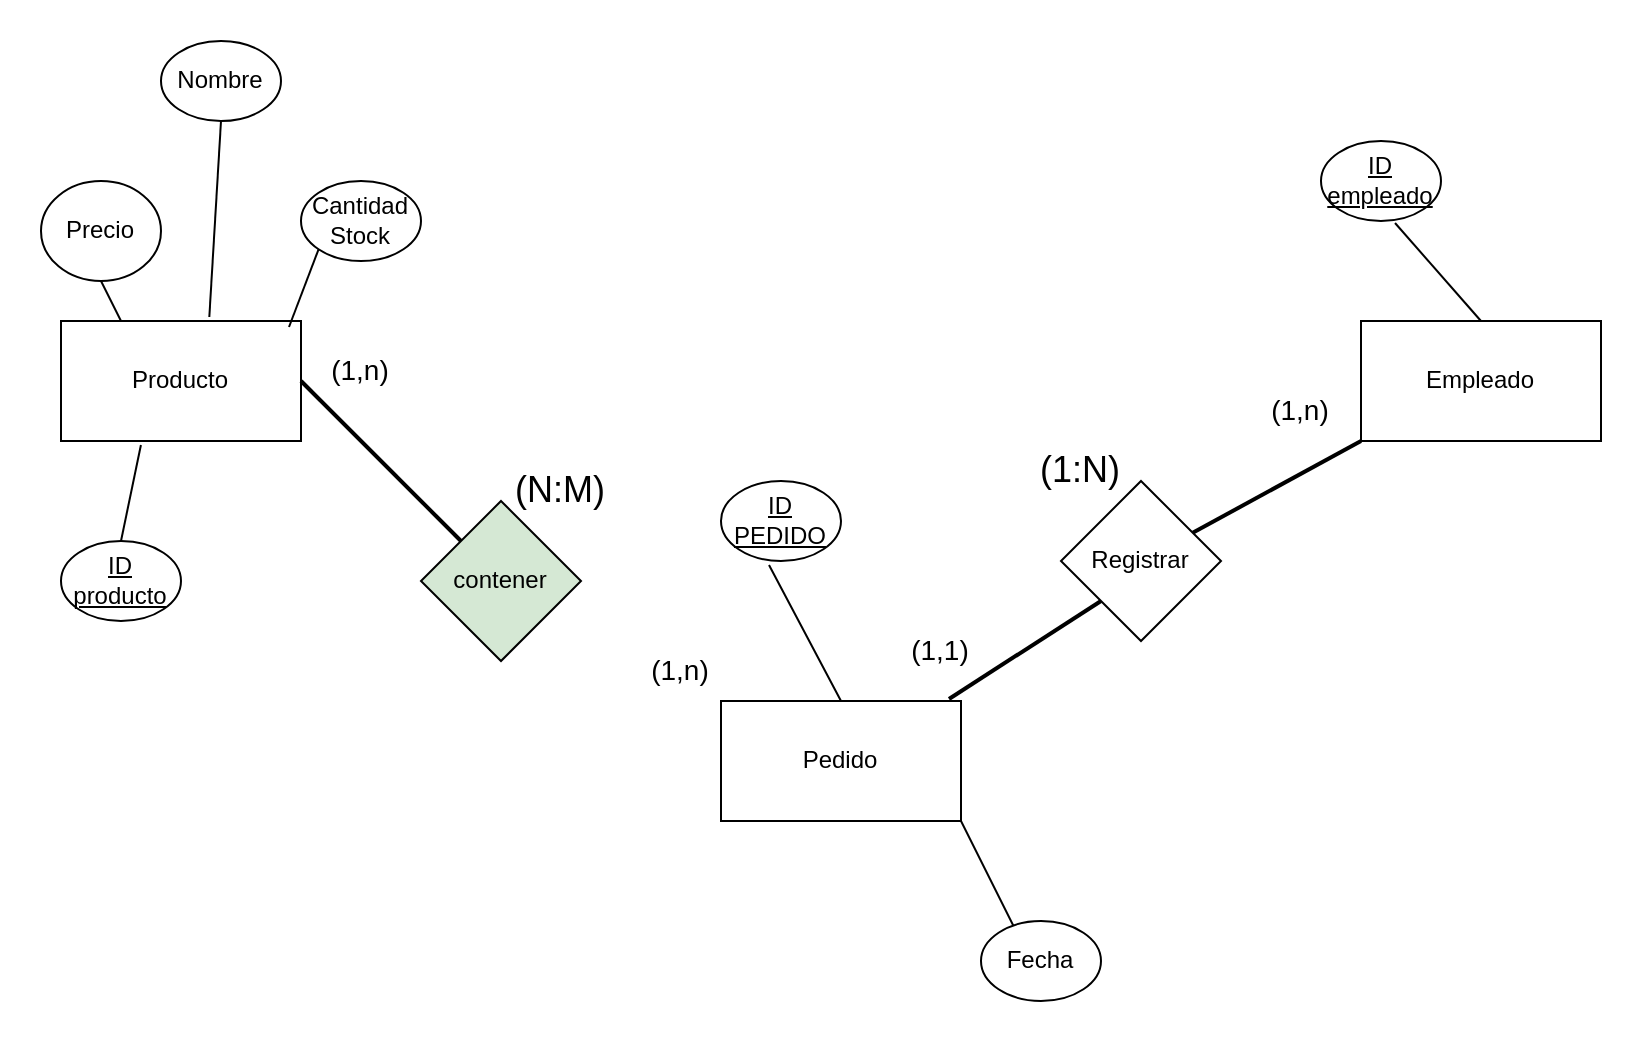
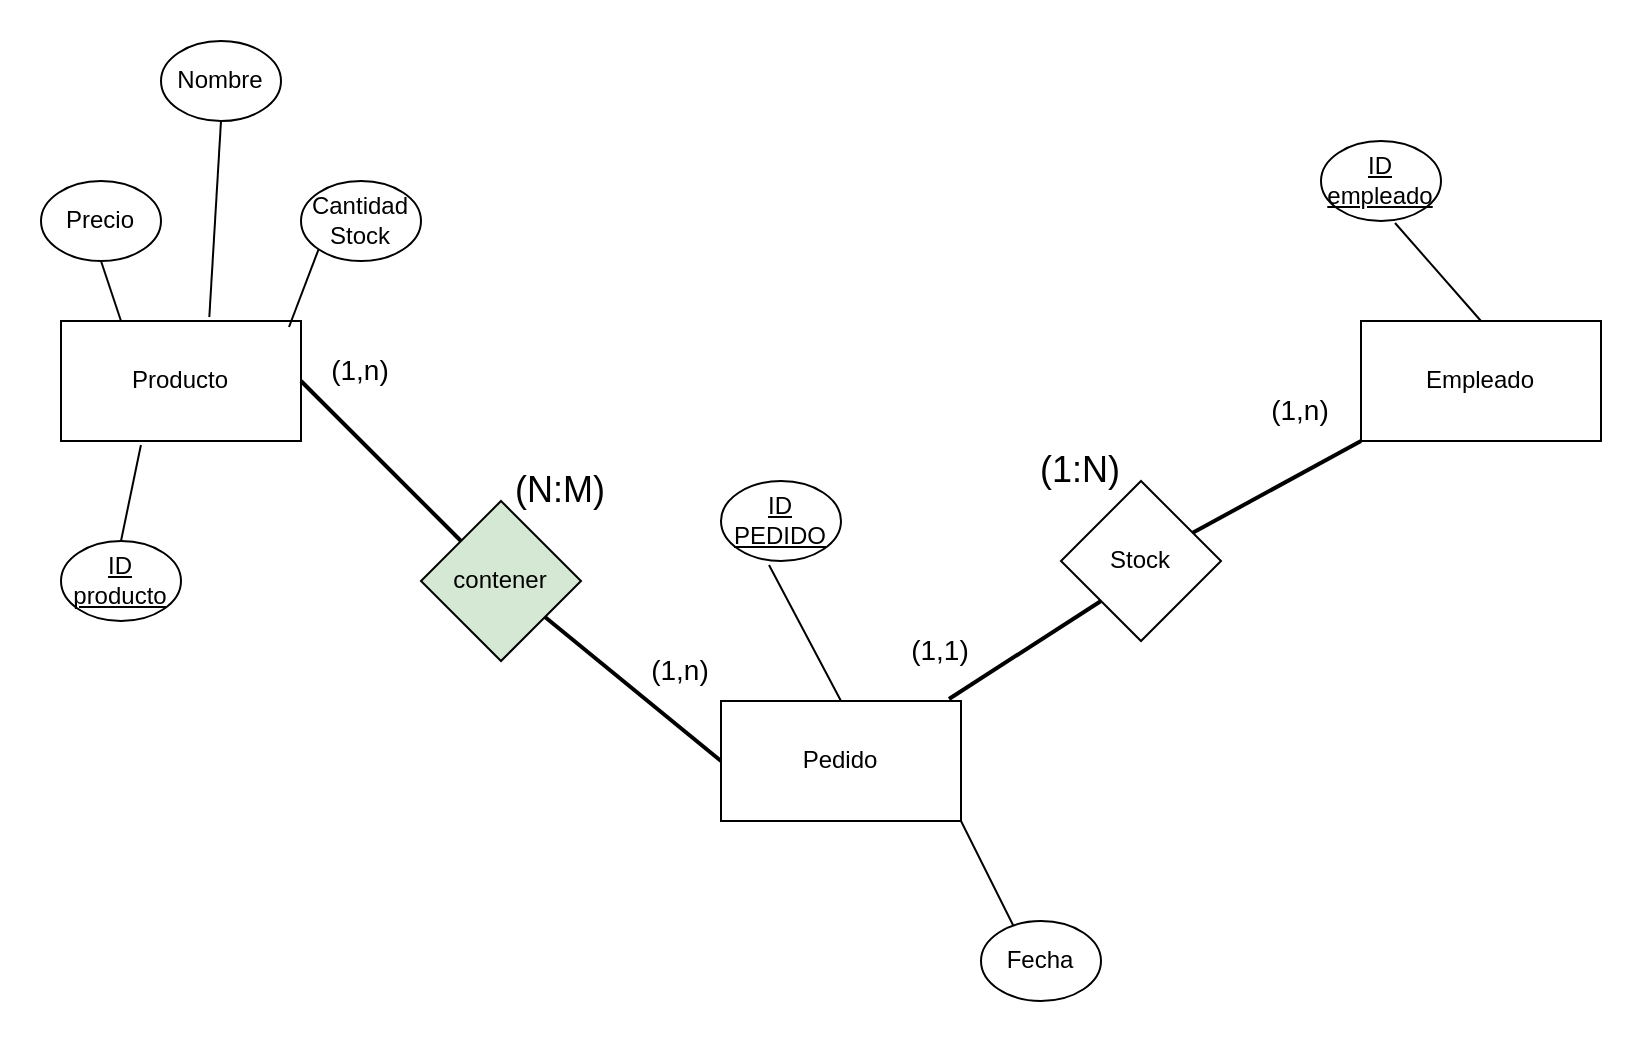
- <mxCell id="7" value="Precio" style="ellipse;whiteSpace=wrap;html=1;" vertex="1" parent="1"><mxGeometry x="20" y="90" width="60" height="50" as="geometry" /></mxCell>
+ <mxCell id="7" value="Precio" style="ellipse;whiteSpace=wrap;html=1;" vertex="1" parent="1"><mxGeometry x="20" y="90" width="60" height="40" as="geometry" /></mxCell>
- <mxCell id="19" value="Registrar" style="rhombus;whiteSpace=wrap;html=1;" vertex="1" parent="1"><mxGeometry x="530" y="240" width="80" height="80" as="geometry" /></mxCell>
+ <mxCell id="19" value="Stock" style="rhombus;whiteSpace=wrap;html=1;" vertex="1" parent="1"><mxGeometry x="530" y="240" width="80" height="80" as="geometry" /></mxCell>
+ <mxCell id="12" value="" style="endArrow=none;html=1;rounded=0;exitX=0;exitY=0.5;exitDx=0;exitDy=0;strokeWidth=2;" edge="1" parent="1" source="2" target="13"><mxGeometry width="50" height="50" relative="1" as="geometry"><mxPoint x="360" y="380" as="sourcePoint" /><mxPoint x="150" y="190" as="targetPoint" /></mxGeometry></mxCell>
